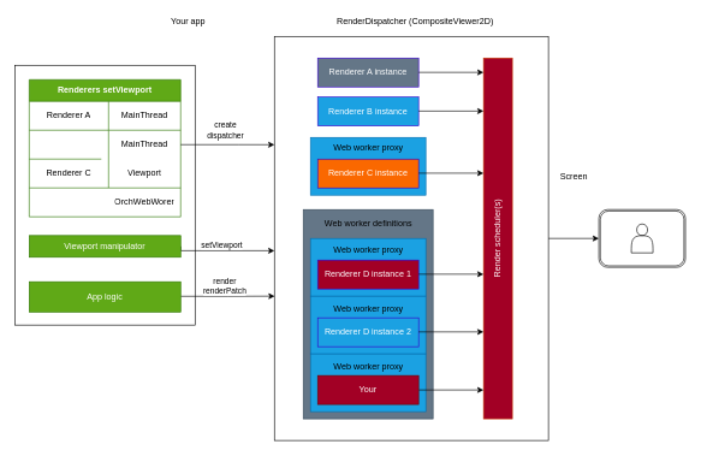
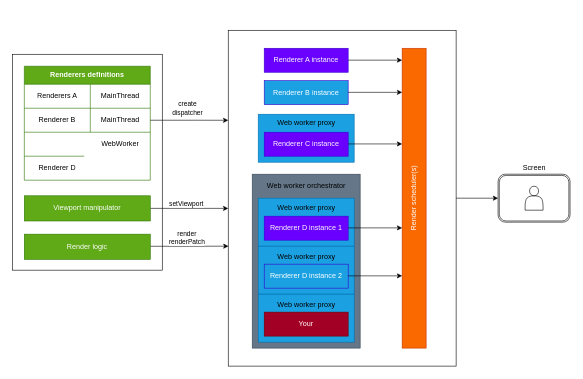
- <mxCell id="6" value="Your app" style="text;html=1;resizable=0;autosize=1;align=center;verticalAlign=middle;points=[];fillColor=none;strokeColor=none;rounded=0;" parent="1" vertex="1"><mxGeometry x="230" y="20" width="60" height="20" as="geometry" /></mxCell>
- <mxCell id="7" value="RenderDispatcher (CompositeViewer2D)" style="text;html=1;resizable=0;autosize=1;align=center;verticalAlign=middle;points=[];fillColor=none;strokeColor=none;rounded=0;" parent="1" vertex="1"><mxGeometry x="460" y="20" width="230" height="20" as="geometry" /></mxCell>
- <mxCell id="13" value="Renderer A instance" style="rounded=0;whiteSpace=wrap;html=1;fillColor=#647687;strokeColor=#3700CC;fontColor=#ffffff;" parent="1" vertex="1"><mxGeometry x="440" y="80" width="140" height="40" as="geometry" /></mxCell>
+ <mxCell id="13" value="Renderer A instance" style="rounded=0;whiteSpace=wrap;html=1;fillColor=#6a00ff;strokeColor=#3700CC;fontColor=#ffffff;" parent="1" vertex="1"><mxGeometry x="440" y="80" width="140" height="40" as="geometry" /></mxCell>
- <mxCell id="32" value="Renderers setViewport" style="shape=table;html=1;whiteSpace=wrap;startSize=30;container=1;collapsible=0;childLayout=tableLayout;fontStyle=1;align=center;fillColor=#60a917;strokeColor=#2D7600;fontColor=#ffffff;" vertex="1" parent="1"><mxGeometry x="40" y="110" width="210" height="190" as="geometry" /></mxCell>
+ <mxCell id="32" value="Renderers definitions" style="shape=table;html=1;whiteSpace=wrap;startSize=30;container=1;collapsible=0;childLayout=tableLayout;fontStyle=1;align=center;fillColor=#60a917;strokeColor=#2D7600;fontColor=#ffffff;" vertex="1" parent="1"><mxGeometry x="40" y="110" width="210" height="190" as="geometry" /></mxCell>
- <mxCell id="34" value="Renderer A" style="shape=partialRectangle;html=1;whiteSpace=wrap;connectable=0;fillColor=none;top=0;left=0;bottom=0;right=0;overflow=hidden;" vertex="1" parent="33"><mxGeometry width="110" height="40" as="geometry" /></mxCell>
+ <mxCell id="34" value="Renderers A" style="shape=partialRectangle;html=1;whiteSpace=wrap;connectable=0;fillColor=none;top=0;left=0;bottom=0;right=0;overflow=hidden;" vertex="1" parent="33"><mxGeometry width="110" height="40" as="geometry" /></mxCell>
+ <mxCell id="37" value="&lt;span&gt;Renderer B&lt;/span&gt;" style="shape=partialRectangle;html=1;whiteSpace=wrap;connectable=0;fillColor=none;top=0;left=0;bottom=0;right=0;overflow=hidden;" vertex="1" parent="36"><mxGeometry width="110" height="40" as="geometry" /></mxCell>
- <mxCell id="40" value="&lt;span&gt;Renderer C&lt;/span&gt;" style="shape=partialRectangle;html=1;whiteSpace=wrap;connectable=0;fillColor=none;top=0;left=0;bottom=0;right=0;overflow=hidden;" vertex="1" parent="39"><mxGeometry width="110" height="40" as="geometry" /></mxCell>
- <mxCell id="41" value="Viewport" style="shape=partialRectangle;html=1;whiteSpace=wrap;connectable=0;fillColor=none;top=0;left=0;bottom=0;right=0;overflow=hidden;" vertex="1" parent="39"><mxGeometry x="110" width="100" height="40" as="geometry" /></mxCell>
+ <mxCell id="41" value="WebWorker" style="shape=partialRectangle;html=1;whiteSpace=wrap;connectable=0;fillColor=none;top=0;left=0;bottom=0;right=0;overflow=hidden;" vertex="1" parent="39"><mxGeometry x="110" width="100" height="40" as="geometry" /></mxCell>
- <mxCell id="11" value="Renderer C instance" style="rounded=0;whiteSpace=wrap;html=1;fillColor=#fa6800;strokeColor=#3700CC;fontColor=#ffffff;" parent="1" vertex="1"><mxGeometry x="440" y="220" width="140" height="40" as="geometry" /></mxCell>
+ <mxCell id="11" value="Renderer C instance" style="rounded=0;whiteSpace=wrap;html=1;fillColor=#6a00ff;strokeColor=#3700CC;fontColor=#ffffff;" parent="1" vertex="1"><mxGeometry x="440" y="220" width="140" height="40" as="geometry" /></mxCell>
- <mxCell id="9" value="Screen" style="text;html=1;resizable=0;autosize=1;align=center;verticalAlign=middle;points=[];fillColor=none;strokeColor=none;rounded=0;" parent="1" vertex="1"><mxGeometry x="770" y="235" width="50" height="20" as="geometry" /></mxCell>
+ <mxCell id="9" value="Screen" style="text;html=1;resizable=0;autosize=1;align=center;verticalAlign=middle;points=[];fillColor=none;strokeColor=none;rounded=0;" parent="1" vertex="1"><mxGeometry x="865" y="270" width="50" height="20" as="geometry" /></mxCell>
+ <mxCell id="43" value="&lt;span&gt;Renderer D&lt;/span&gt;" style="shape=partialRectangle;html=1;whiteSpace=wrap;connectable=0;fillColor=none;top=0;left=0;bottom=0;right=0;overflow=hidden;" vertex="1" parent="42"><mxGeometry width="110" height="40" as="geometry" /></mxCell>
- <mxCell id="44" value="OrchWebWorer" style="shape=partialRectangle;html=1;whiteSpace=wrap;connectable=0;fillColor=none;top=0;left=0;bottom=0;right=0;overflow=hidden;" vertex="1" parent="42"><mxGeometry x="110" width="100" height="40" as="geometry" /></mxCell>
- <mxCell id="26" value="Web worker definitions" style="text;html=1;resizable=0;autosize=1;align=center;verticalAlign=middle;points=[];fillColor=none;strokeColor=none;rounded=0;" parent="1" vertex="1"><mxGeometry x="435" y="300" width="150" height="20" as="geometry" /></mxCell>
+ <mxCell id="26" value="Web worker orchestrator" style="text;html=1;resizable=0;autosize=1;align=center;verticalAlign=middle;points=[];fillColor=none;strokeColor=none;rounded=0;" parent="1" vertex="1"><mxGeometry x="435" y="300" width="150" height="20" as="geometry" /></mxCell>
- <mxCell id="10" value="Render scheduler(s)" style="rounded=0;whiteSpace=wrap;html=1;horizontal=0;fillColor=#a20025;strokeColor=#C73500;fontColor=#ffffff;" parent="1" vertex="1"><mxGeometry x="670" y="80" width="40" height="500" as="geometry" /></mxCell>
+ <mxCell id="10" value="Render scheduler(s)" style="rounded=0;whiteSpace=wrap;html=1;horizontal=0;fillColor=#fa6800;strokeColor=#C73500;fontColor=#ffffff;" parent="1" vertex="1"><mxGeometry x="670" y="80" width="40" height="500" as="geometry" /></mxCell>
- <mxCell id="47" value="Viewport manipulator" style="rounded=0;whiteSpace=wrap;html=1;fillColor=#60a917;strokeColor=#2D7600;fontColor=#ffffff;" vertex="1" parent="1"><mxGeometry x="40" y="326" width="210" height="30" as="geometry" /></mxCell>
+ <mxCell id="47" value="Viewport manipulator" style="rounded=0;whiteSpace=wrap;html=1;fillColor=#60a917;strokeColor=#2D7600;fontColor=#ffffff;" vertex="1" parent="1"><mxGeometry x="40" y="326" width="210" height="42" as="geometry" /></mxCell>
- <mxCell id="17" value="Renderer D instance 1" style="rounded=0;whiteSpace=wrap;html=1;fillColor=#a20025;strokeColor=#3700CC;fontColor=#ffffff;" parent="1" vertex="1"><mxGeometry x="440" y="360" width="140" height="40" as="geometry" /></mxCell>
+ <mxCell id="17" value="Renderer D instance 1" style="rounded=0;whiteSpace=wrap;html=1;fillColor=#6a00ff;strokeColor=#3700CC;fontColor=#ffffff;" parent="1" vertex="1"><mxGeometry x="440" y="360" width="140" height="40" as="geometry" /></mxCell>
- <mxCell id="52" value="App logic" style="rounded=0;whiteSpace=wrap;html=1;fillColor=#60a917;strokeColor=#2D7600;fontColor=#ffffff;" vertex="1" parent="1"><mxGeometry x="40" y="390" width="210" height="42" as="geometry" /></mxCell>
+ <mxCell id="52" value="Render logic" style="rounded=0;whiteSpace=wrap;html=1;fillColor=#60a917;strokeColor=#2D7600;fontColor=#ffffff;" vertex="1" parent="1"><mxGeometry x="40" y="390" width="210" height="42" as="geometry" /></mxCell>
- <mxCell id="23" style="edgeStyle=orthogonalEdgeStyle;rounded=0;orthogonalLoop=1;jettySize=auto;html=1;exitX=1;exitY=0.5;exitDx=0;exitDy=0;entryX=0;entryY=0.92;entryDx=0;entryDy=0;entryPerimeter=0;" parent="1" source="24" target="10" edge="1"><mxGeometry relative="1" as="geometry" /></mxCell>
